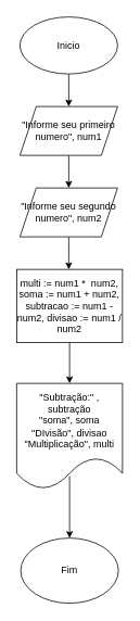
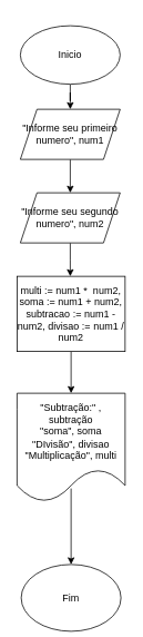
- <mxCell id="3" value="Inicio" style="ellipse;whiteSpace=wrap;html=1;" vertex="1" parent="1"><mxGeometry x="24" y="20" width="120" height="70" as="geometry" /></mxCell>
+ <mxCell id="3" value="Inicio" style="ellipse;whiteSpace=wrap;html=1;" vertex="1" parent="1"><mxGeometry x="24" y="30" width="120" height="70" as="geometry" /></mxCell>
- <mxCell id="12" value="Fim" style="ellipse;whiteSpace=wrap;html=1;" vertex="1" parent="1"><mxGeometry x="25" y="660" width="120" height="80" as="geometry" /></mxCell>
+ <mxCell id="12" value="Fim" style="ellipse;whiteSpace=wrap;html=1;" vertex="1" parent="1"><mxGeometry x="25" y="675" width="120" height="80" as="geometry" /></mxCell>
